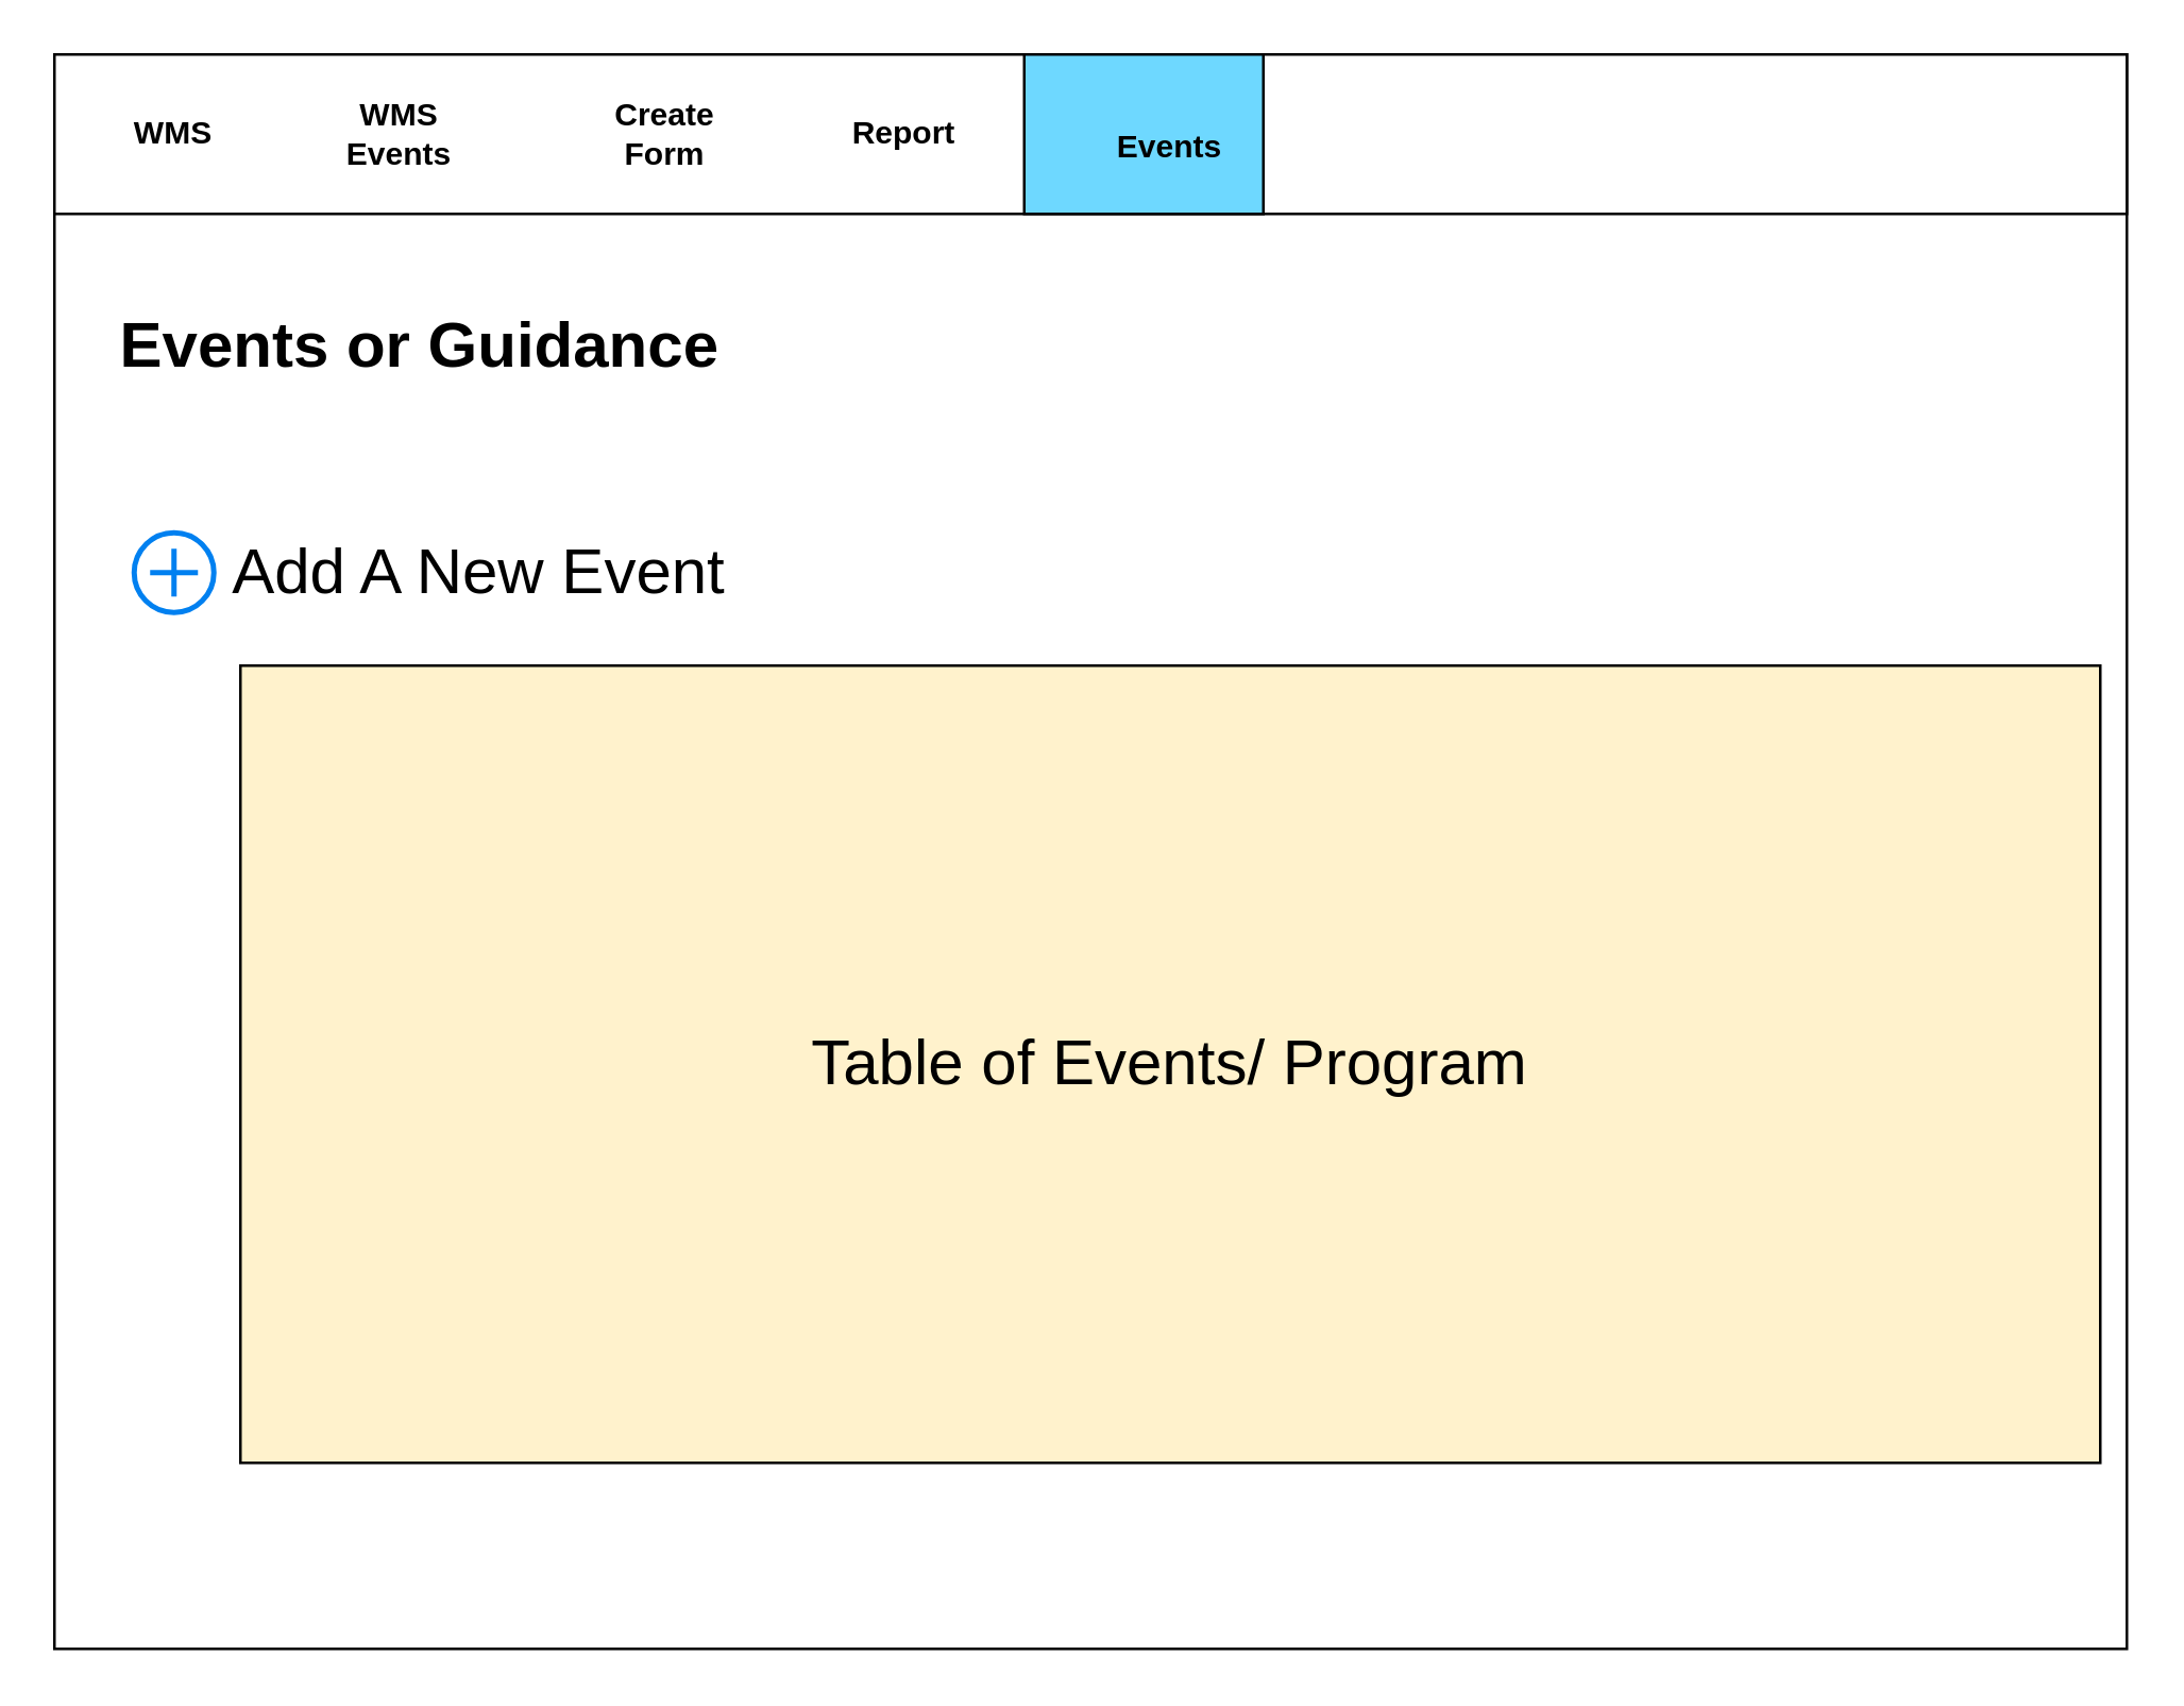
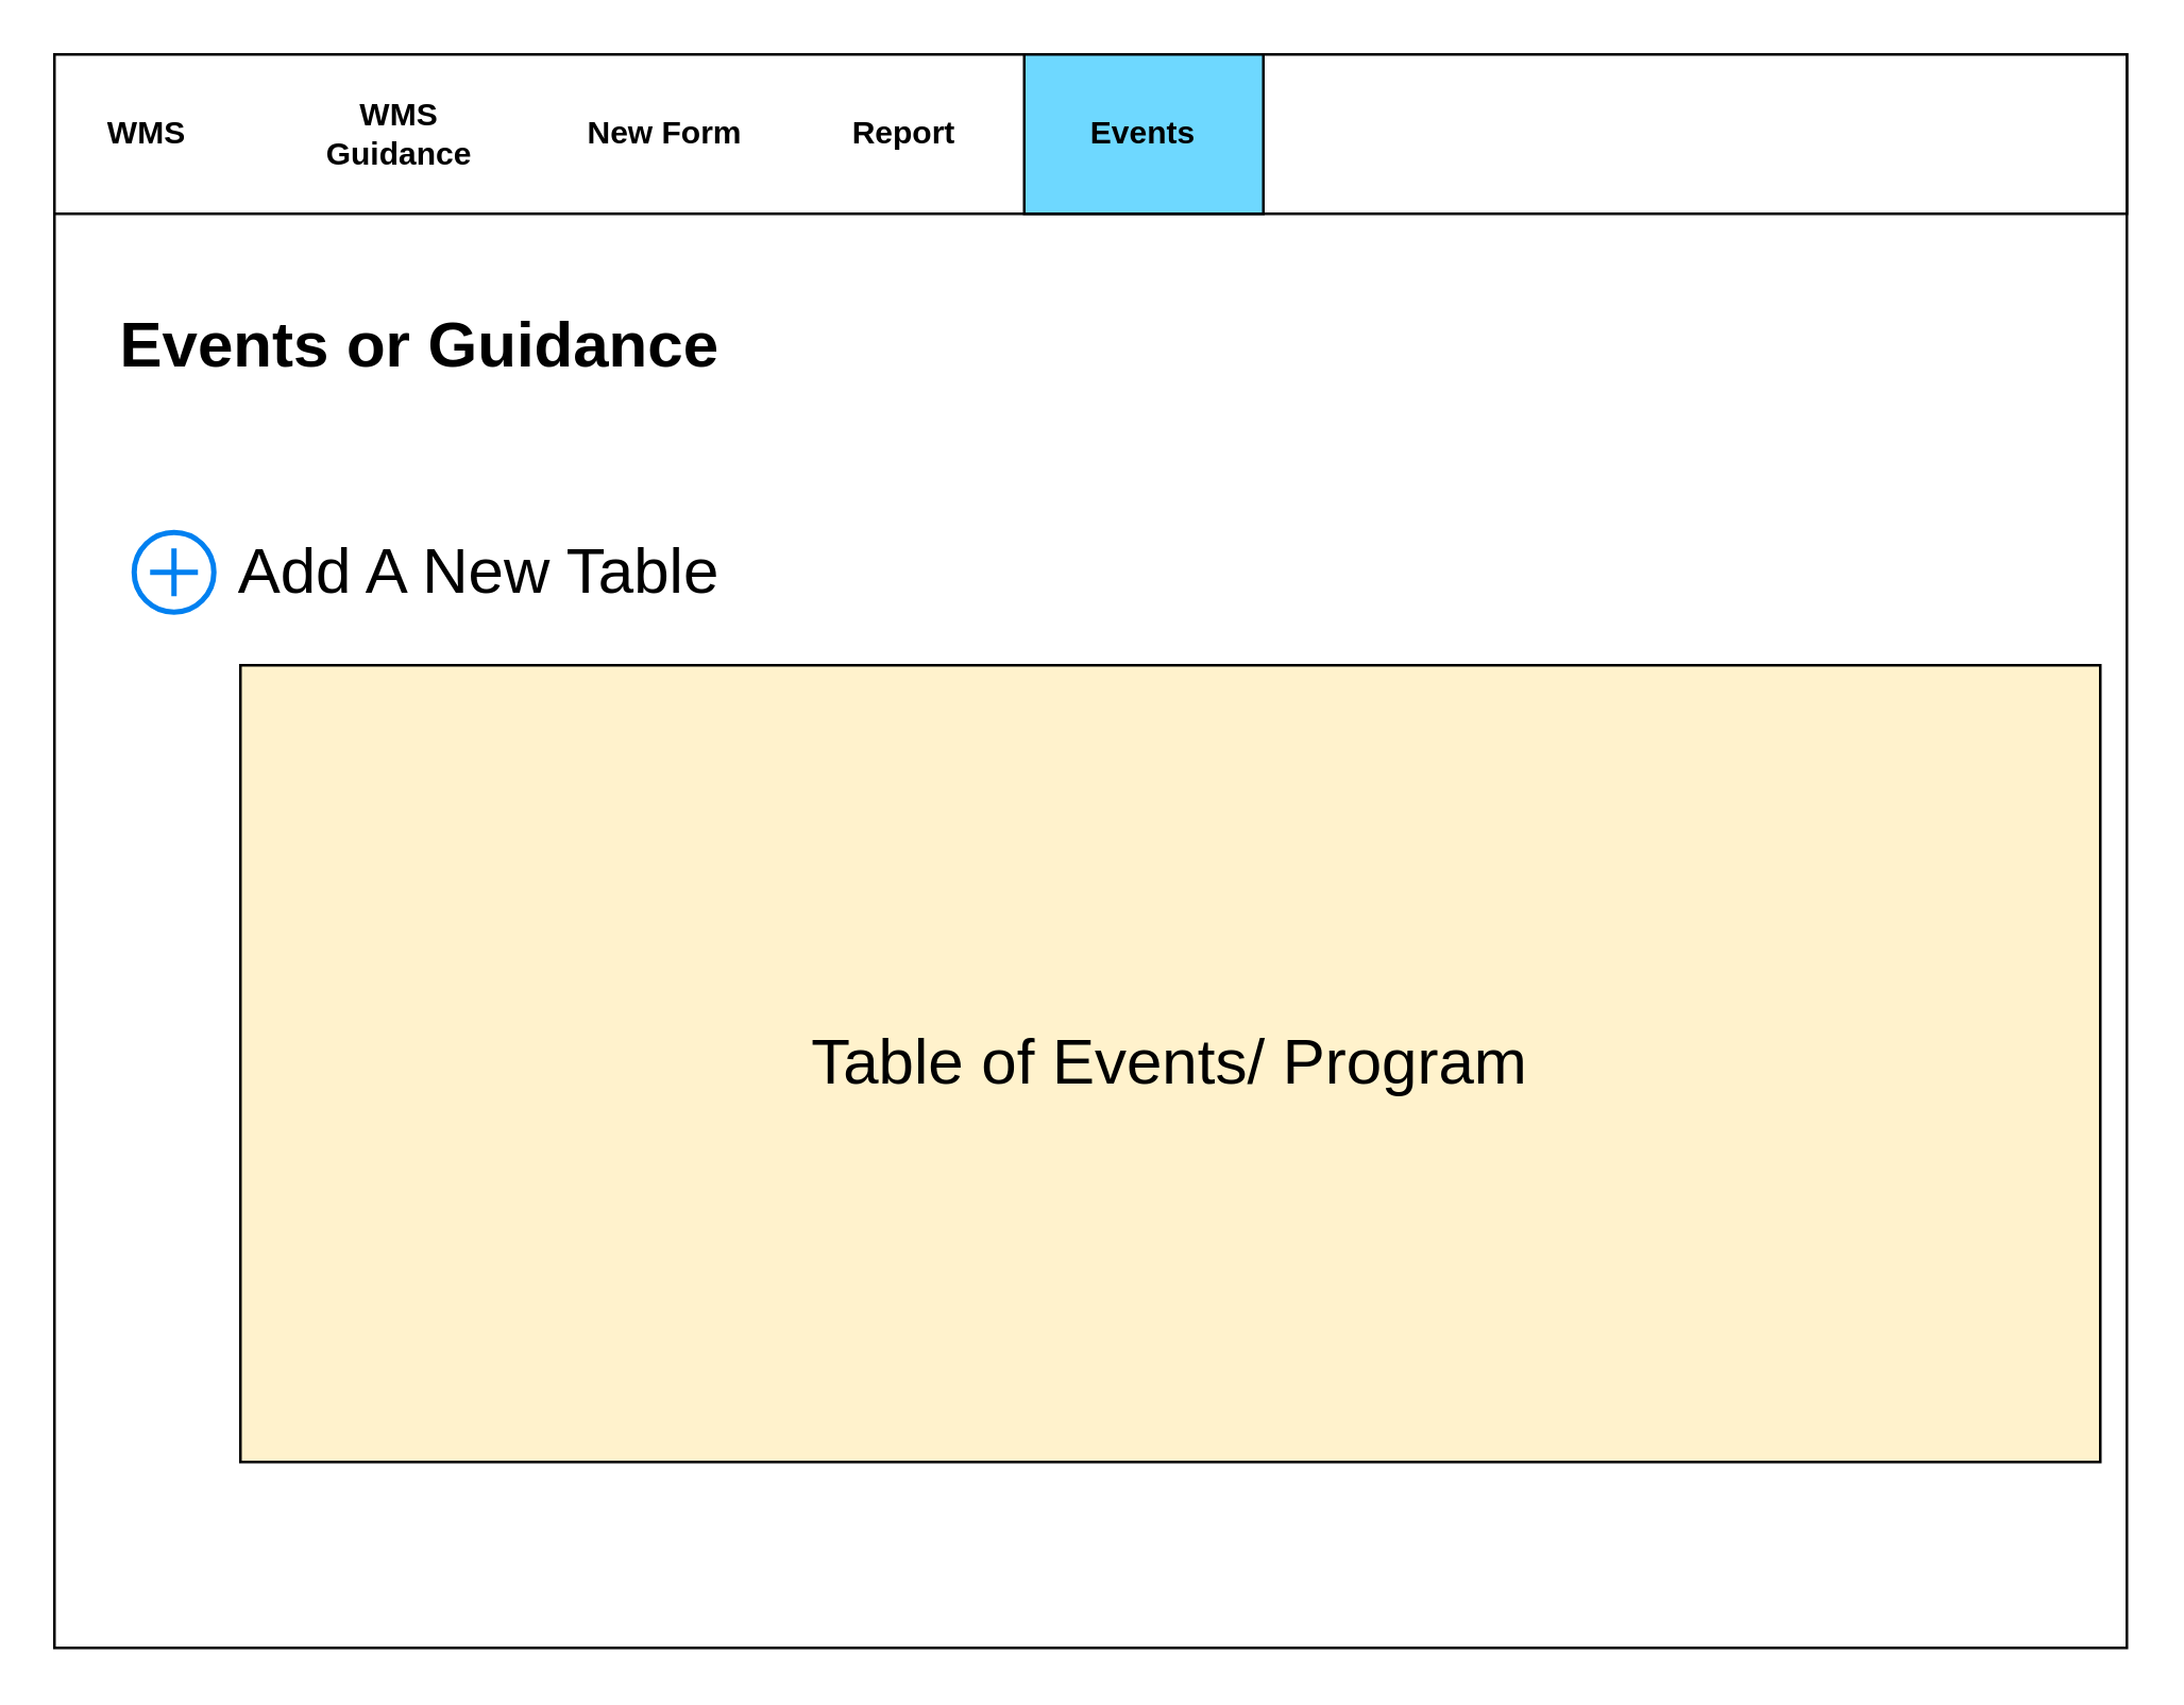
- <mxCell id="7" value="&lt;b&gt;WMS&lt;/b&gt;" style="text;html=1;strokeColor=none;fillColor=none;align=center;verticalAlign=middle;whiteSpace=wrap;rounded=0;" parent="1" vertex="1"><mxGeometry x="35" y="35" width="60" height="30" as="geometry" /></mxCell>
+ <mxCell id="7" value="&lt;b&gt;WMS&lt;/b&gt;" style="text;html=1;strokeColor=none;fillColor=none;align=center;verticalAlign=middle;whiteSpace=wrap;rounded=0;" parent="1" vertex="1"><mxGeometry x="25" y="35" width="60" height="30" as="geometry" /></mxCell>
- <mxCell id="4" value="&lt;b&gt;WMS Events&lt;/b&gt;" style="text;html=1;strokeColor=none;fillColor=none;align=center;verticalAlign=middle;whiteSpace=wrap;rounded=0;" parent="1" vertex="1"><mxGeometry x="120" y="35" width="60" height="30" as="geometry" /></mxCell>
+ <mxCell id="4" value="&lt;b&gt;WMS Guidance&lt;/b&gt;" style="text;html=1;strokeColor=none;fillColor=none;align=center;verticalAlign=middle;whiteSpace=wrap;rounded=0;" parent="1" vertex="1"><mxGeometry x="120" y="35" width="60" height="30" as="geometry" /></mxCell>
- <mxCell id="8" value="&lt;b&gt;Create Form&lt;/b&gt;" style="text;html=1;strokeColor=none;fillColor=none;align=center;verticalAlign=middle;whiteSpace=wrap;rounded=0;" parent="1" vertex="1"><mxGeometry x="220" y="35" width="60" height="30" as="geometry" /></mxCell>
+ <mxCell id="8" value="&lt;b&gt;New Form&lt;/b&gt;" style="text;html=1;strokeColor=none;fillColor=none;align=center;verticalAlign=middle;whiteSpace=wrap;rounded=0;" parent="1" vertex="1"><mxGeometry x="220" y="35" width="60" height="30" as="geometry" /></mxCell>
- <mxCell id="9" value="&lt;b&gt;Events&lt;/b&gt;" style="text;html=1;strokeColor=none;fillColor=none;align=center;verticalAlign=middle;whiteSpace=wrap;rounded=0;" vertex="1" parent="1"><mxGeometry x="410" y="40" width="60" height="30" as="geometry" /></mxCell>
+ <mxCell id="9" value="&lt;b&gt;Events&lt;/b&gt;" style="text;html=1;strokeColor=none;fillColor=none;align=center;verticalAlign=middle;whiteSpace=wrap;rounded=0;" vertex="1" parent="1"><mxGeometry x="400" y="35" width="60" height="30" as="geometry" /></mxCell>
- <mxCell id="12" value="Add A New Event" style="text;html=1;strokeColor=none;fillColor=none;align=center;verticalAlign=middle;whiteSpace=wrap;rounded=0;fontSize=24;" vertex="1" parent="1"><mxGeometry x="60" y="200" width="240" height="30" as="geometry" /></mxCell>
+ <mxCell id="12" value="Add A New Table" style="text;html=1;strokeColor=none;fillColor=none;align=center;verticalAlign=middle;whiteSpace=wrap;rounded=0;fontSize=24;" vertex="1" parent="1"><mxGeometry x="60" y="200" width="240" height="30" as="geometry" /></mxCell>
